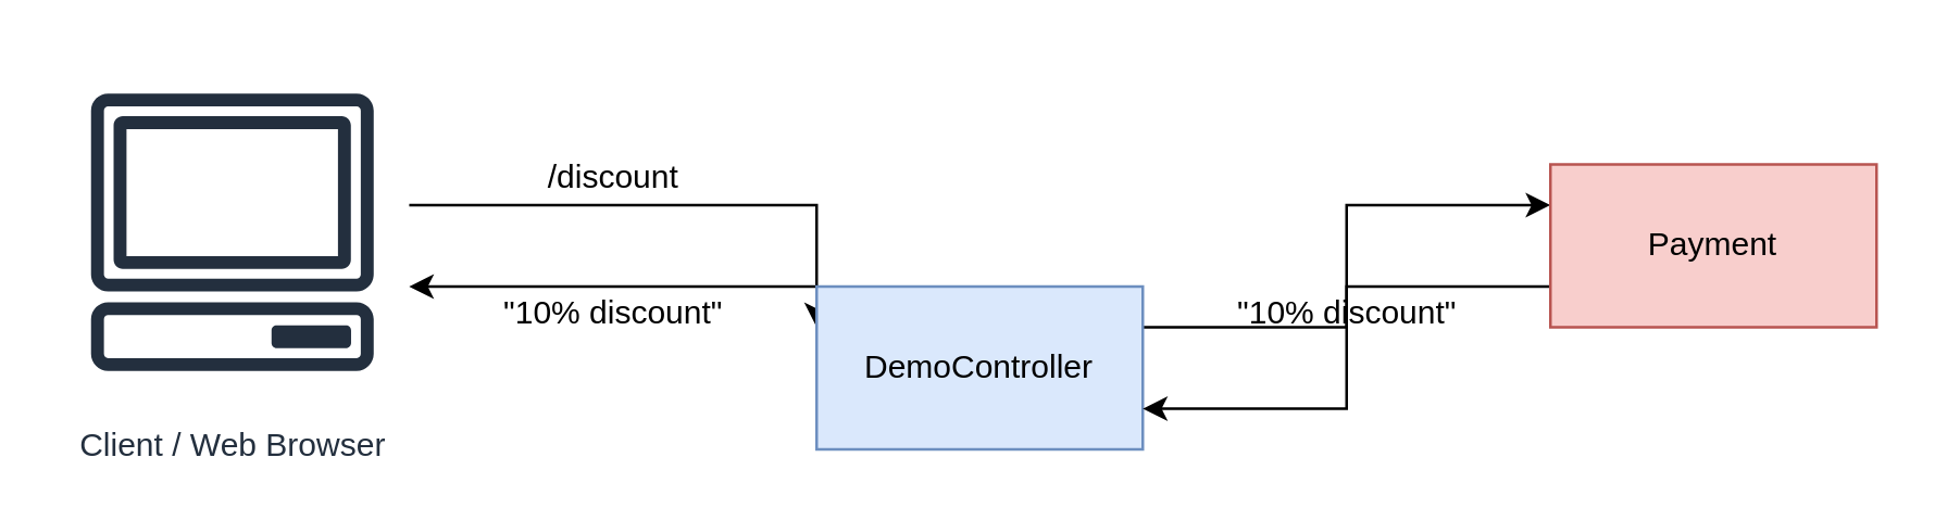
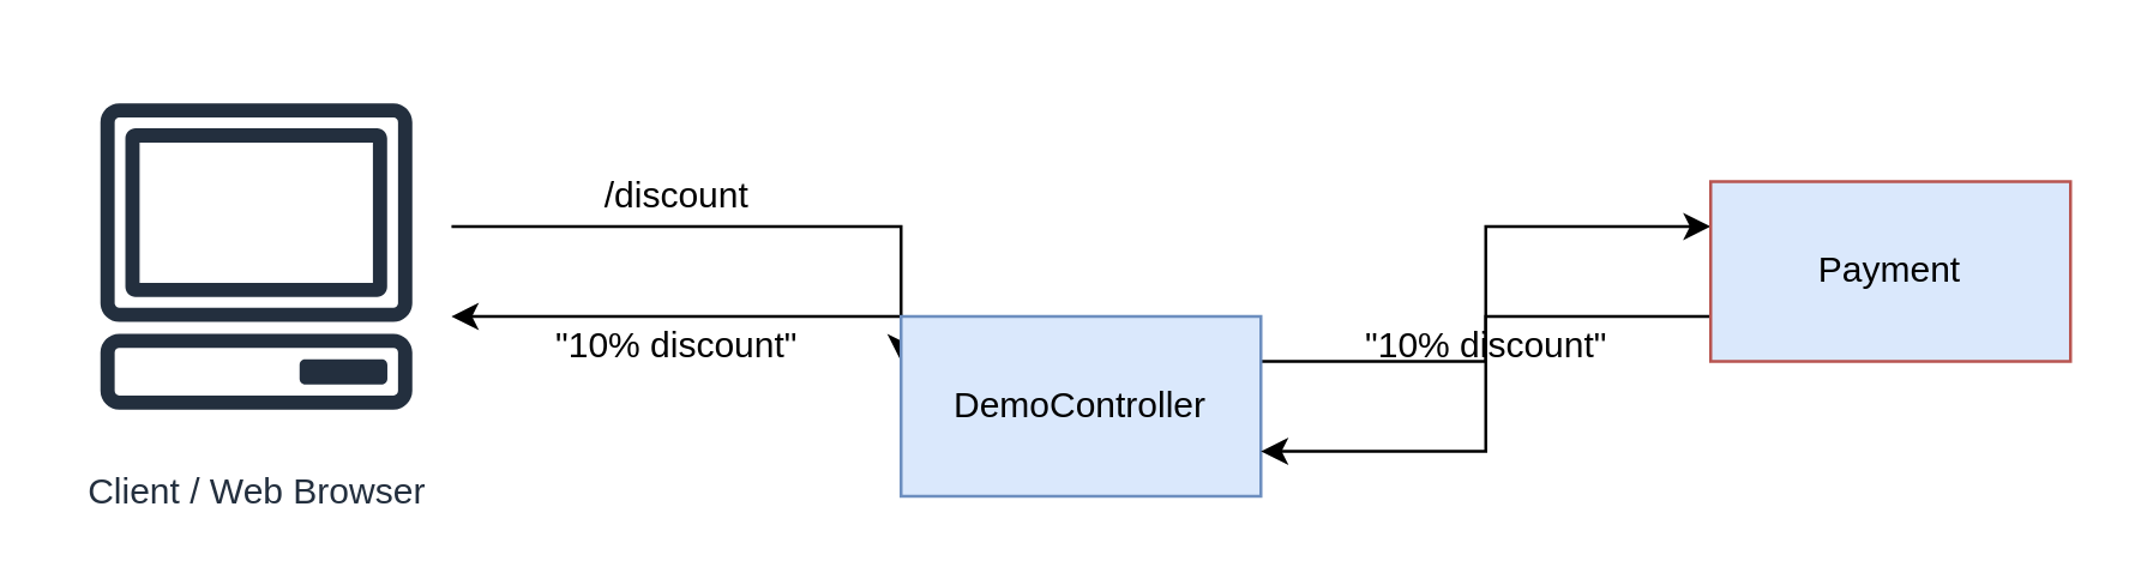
- <mxCell id="7" value="Payment" style="rounded=0;whiteSpace=wrap;html=1;fillColor=#f8cecc;strokeColor=#b85450;" vertex="1" parent="1"><mxGeometry x="570" y="60" width="120" height="60" as="geometry" /></mxCell>
+ <mxCell id="7" value="Payment" style="rounded=0;whiteSpace=wrap;html=1;fillColor=#dae8fc;strokeColor=#b85450;" vertex="1" parent="1"><mxGeometry x="570" y="60" width="120" height="60" as="geometry" /></mxCell>
